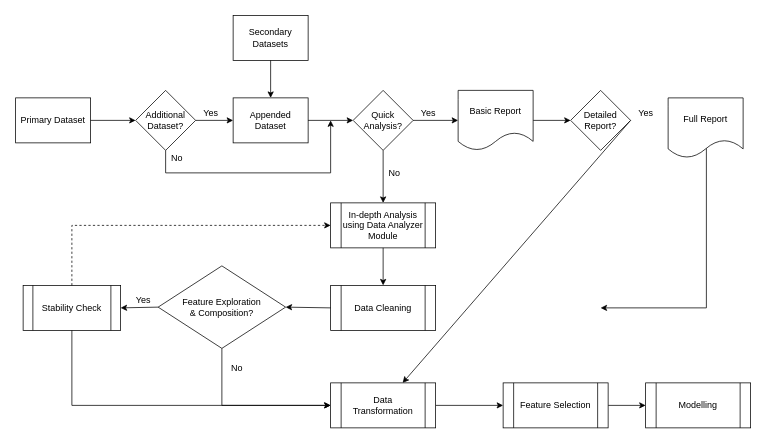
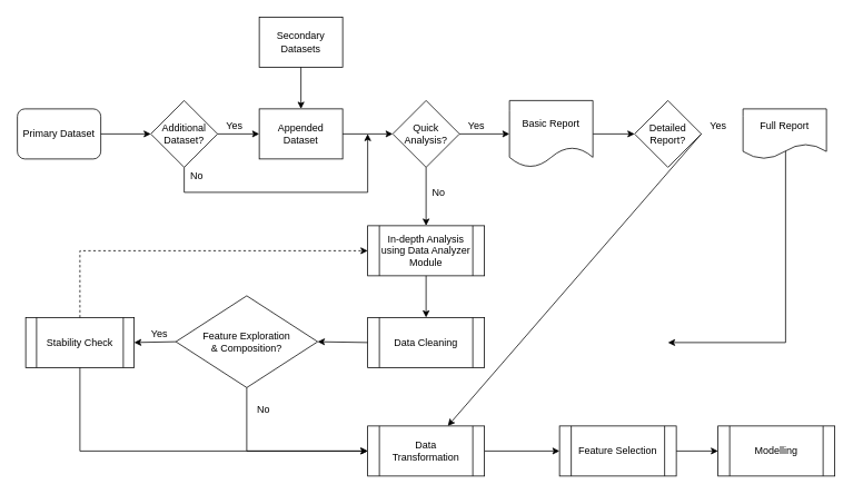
- <mxCell id="2" value="Primary Dataset" style="rounded=0;whiteSpace=wrap;html=1;" vertex="1" parent="1"><mxGeometry x="20" y="130" width="100" height="60" as="geometry" /></mxCell>
+ <mxCell id="2" value="Primary Dataset" style="whiteSpace=wrap;html=1;rounded=1;" vertex="1" parent="1"><mxGeometry x="20" y="130" width="100" height="60" as="geometry" /></mxCell>
- <mxCell id="19" value="Full Report" style="shape=document;whiteSpace=wrap;html=1;boundedLbl=1;" vertex="1" parent="1"><mxGeometry x="890" y="130" width="100" height="80" as="geometry" /></mxCell>
+ <mxCell id="19" value="Full Report" style="shape=document;whiteSpace=wrap;html=1;boundedLbl=1;" vertex="1" parent="1"><mxGeometry x="890" y="130" width="100" height="60" as="geometry" /></mxCell>
